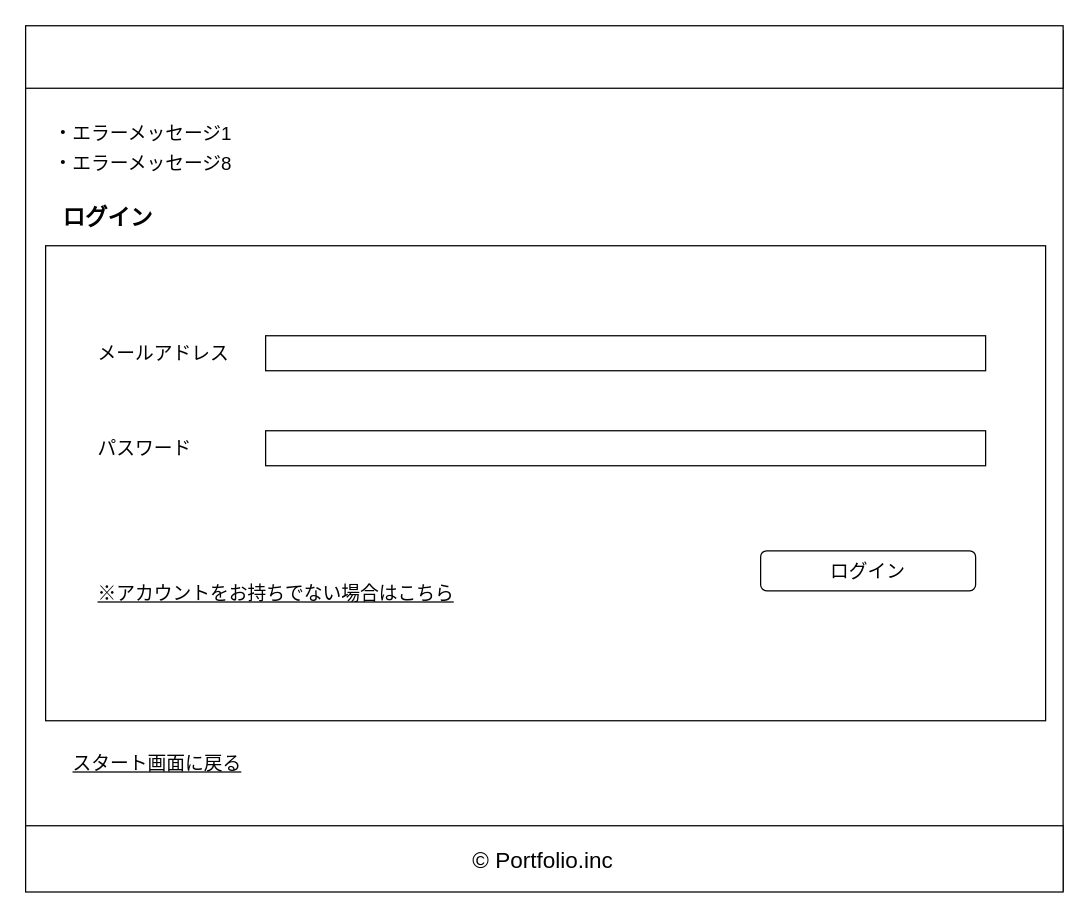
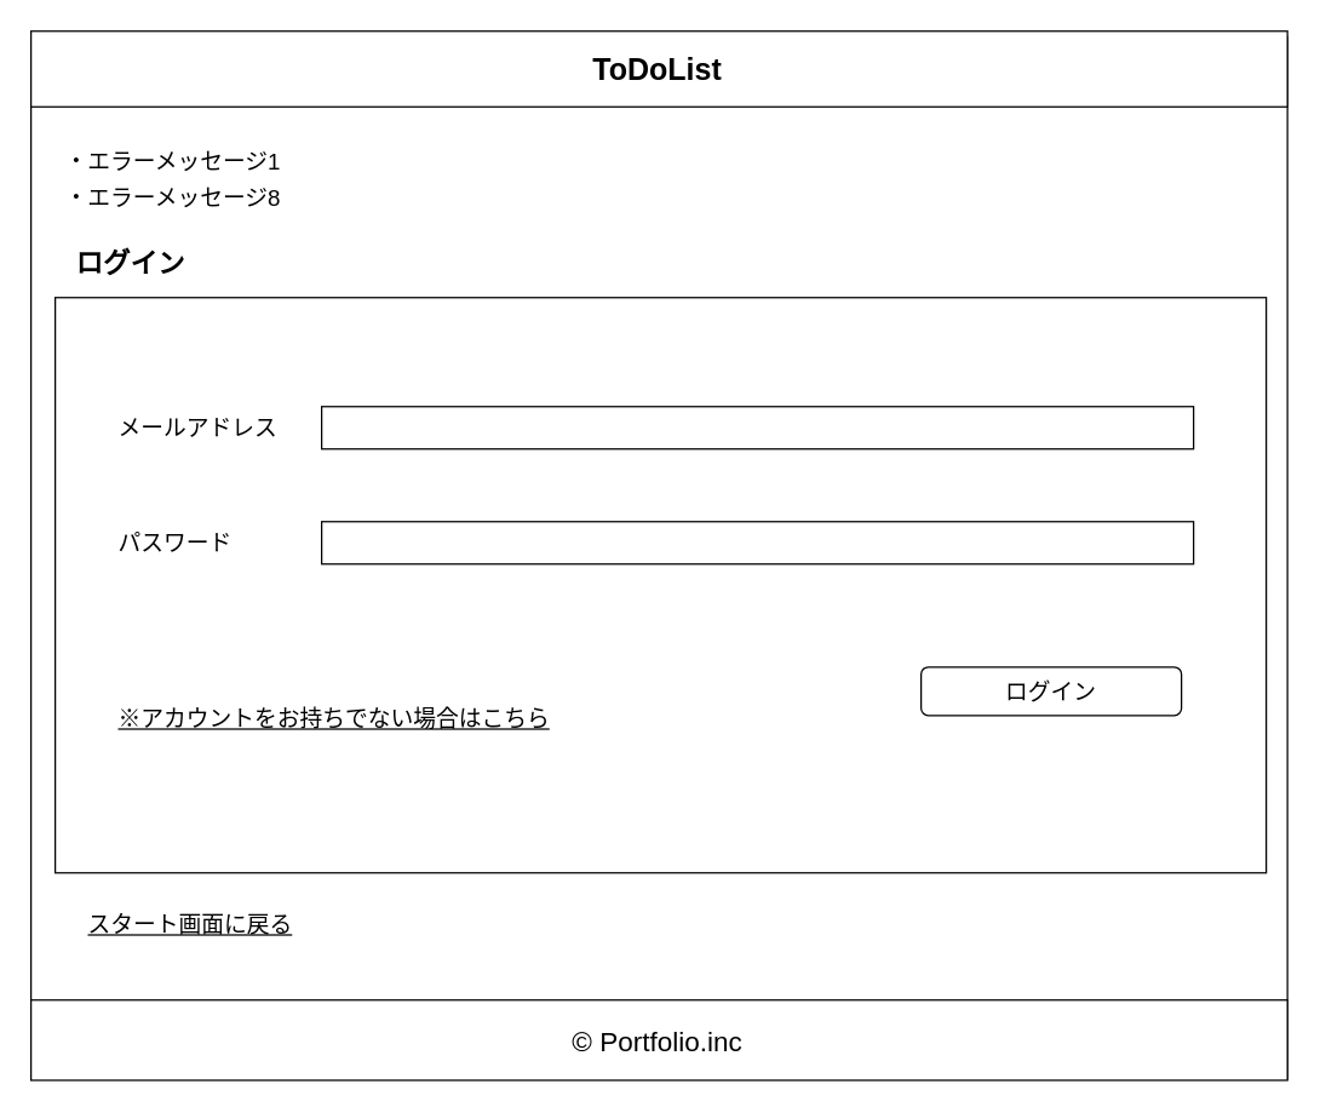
+ <mxCell id="4" value="&lt;b&gt;&lt;font style=&quot;font-size: 20px&quot;&gt;ToDoList&lt;/font&gt;&lt;/b&gt;" style="text;html=1;strokeColor=none;fillColor=none;align=center;verticalAlign=middle;whiteSpace=wrap;rounded=0;strokeWidth=4;" parent="1" vertex="1"><mxGeometry x="354" y="30" width="160" height="30" as="geometry" /></mxCell>
